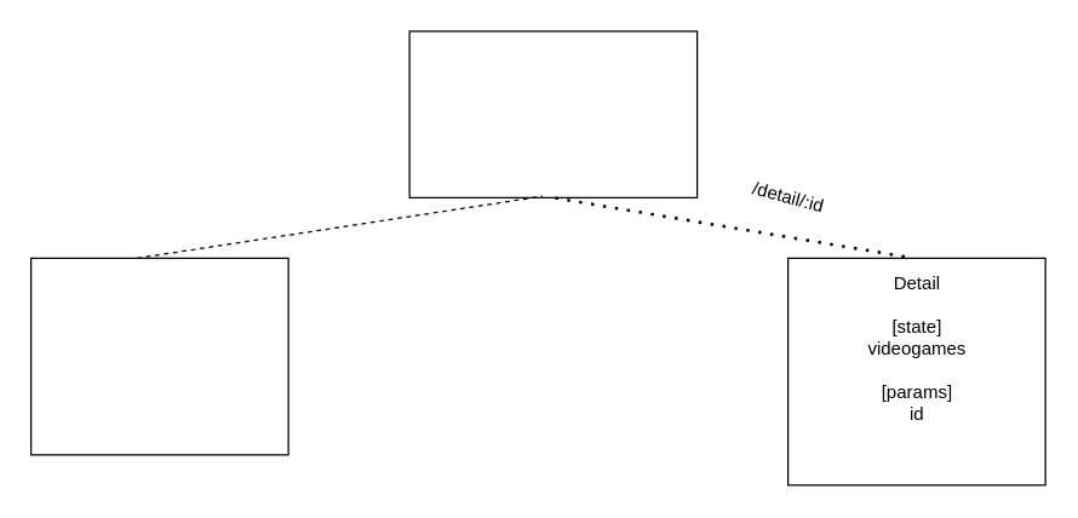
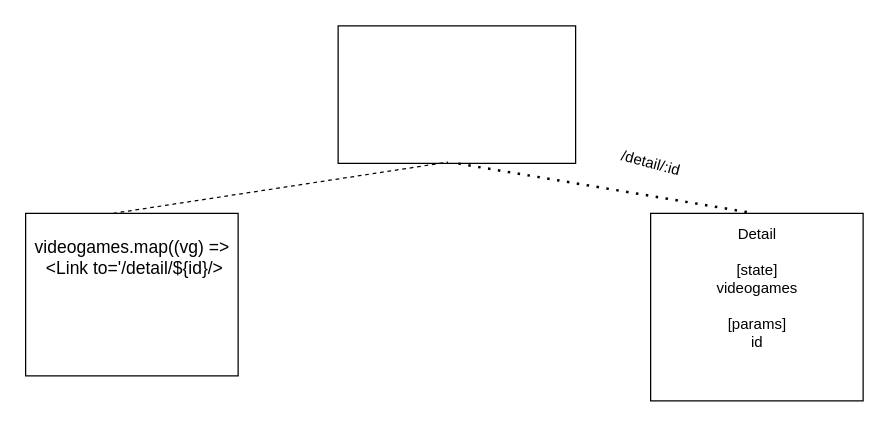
+ <mxCell id="5" value="&lt;font style=&quot;font-size: 14px&quot;&gt;videogames.map((vg) =&amp;gt;&lt;br&gt;&amp;nbsp;&amp;lt;Link to='/detail/${id}/&amp;gt;&lt;/font&gt;" style="text;html=1;align=center;verticalAlign=middle;resizable=0;points=[];autosize=1;strokeColor=none;" vertex="1" parent="1"><mxGeometry x="20" y="185" width="170" height="40" as="geometry" /></mxCell>
